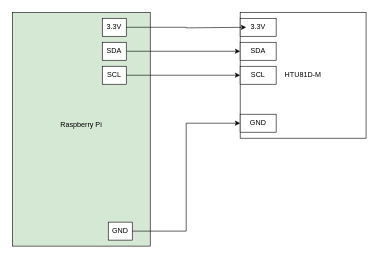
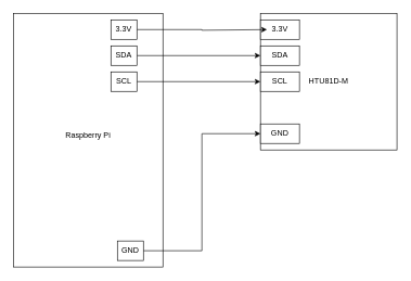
- <mxCell id="2" value="Raspberry Pi&lt;div&gt;&lt;br&gt;&lt;/div&gt;" style="rounded=0;whiteSpace=wrap;html=1;fillColor=#d5e8d4;" vertex="1" parent="1"><mxGeometry x="20" y="20" width="230" height="390" as="geometry" /></mxCell>
+ <mxCell id="2" value="Raspberry Pi&lt;div&gt;&lt;br&gt;&lt;/div&gt;" style="rounded=0;whiteSpace=wrap;html=1;" vertex="1" parent="1"><mxGeometry x="20" y="20" width="230" height="390" as="geometry" /></mxCell>
